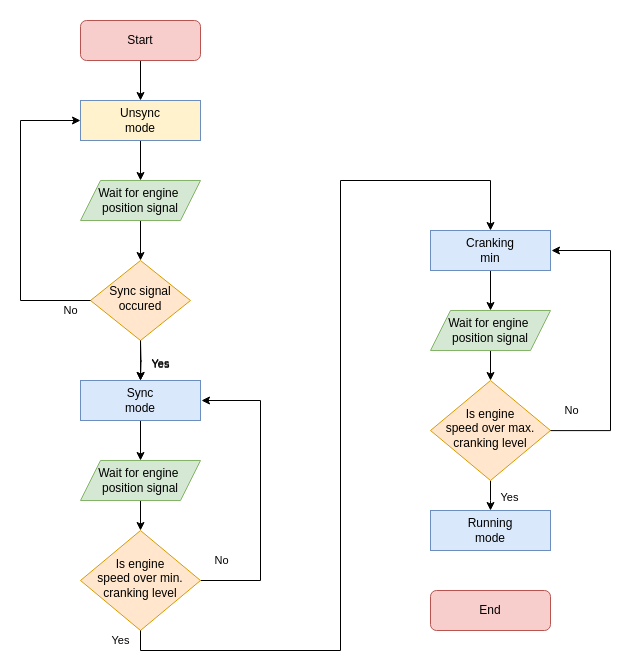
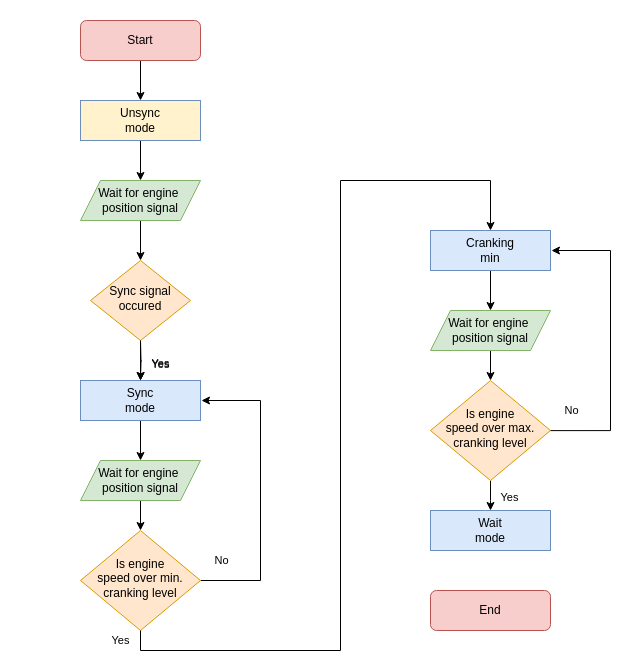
- <mxCell id="17" value="No" style="edgeStyle=orthogonalEdgeStyle;rounded=0;orthogonalLoop=1;jettySize=auto;html=1;labelPosition=center;verticalLabelPosition=middle;align=center;verticalAlign=middle;entryX=0;entryY=0.5;entryDx=0;entryDy=0;exitX=0;exitY=0.5;exitDx=0;exitDy=0;strokeColor=#000000;labelBackgroundColor=none;fontColor=#000000;" parent="1" source="5" target="14" edge="1"><mxGeometry x="-0.871" y="10" relative="1" as="geometry"><mxPoint x="190" y="200" as="targetPoint" /><mxPoint x="200" y="300" as="sourcePoint" /><Array as="points"><mxPoint x="20" y="300" /><mxPoint x="20" y="120" /></Array><mxPoint as="offset" /></mxGeometry></mxCell>
- <mxCell id="26" value="&lt;font&gt;Running&lt;br&gt;mode&lt;/font&gt;" style="rounded=0;whiteSpace=wrap;html=1;strokeColor=#6c8ebf;labelBackgroundColor=none;fillColor=#dae8fc;fontColor=#000000;" vertex="1" parent="1"><mxGeometry x="430" y="510" width="120" height="40" as="geometry" /></mxCell>
+ <mxCell id="26" value="&lt;font&gt;Wait&lt;br&gt;mode&lt;/font&gt;" style="rounded=0;whiteSpace=wrap;html=1;strokeColor=#6c8ebf;labelBackgroundColor=none;fillColor=#dae8fc;fontColor=#000000;" vertex="1" parent="1"><mxGeometry x="430" y="510" width="120" height="40" as="geometry" /></mxCell>
